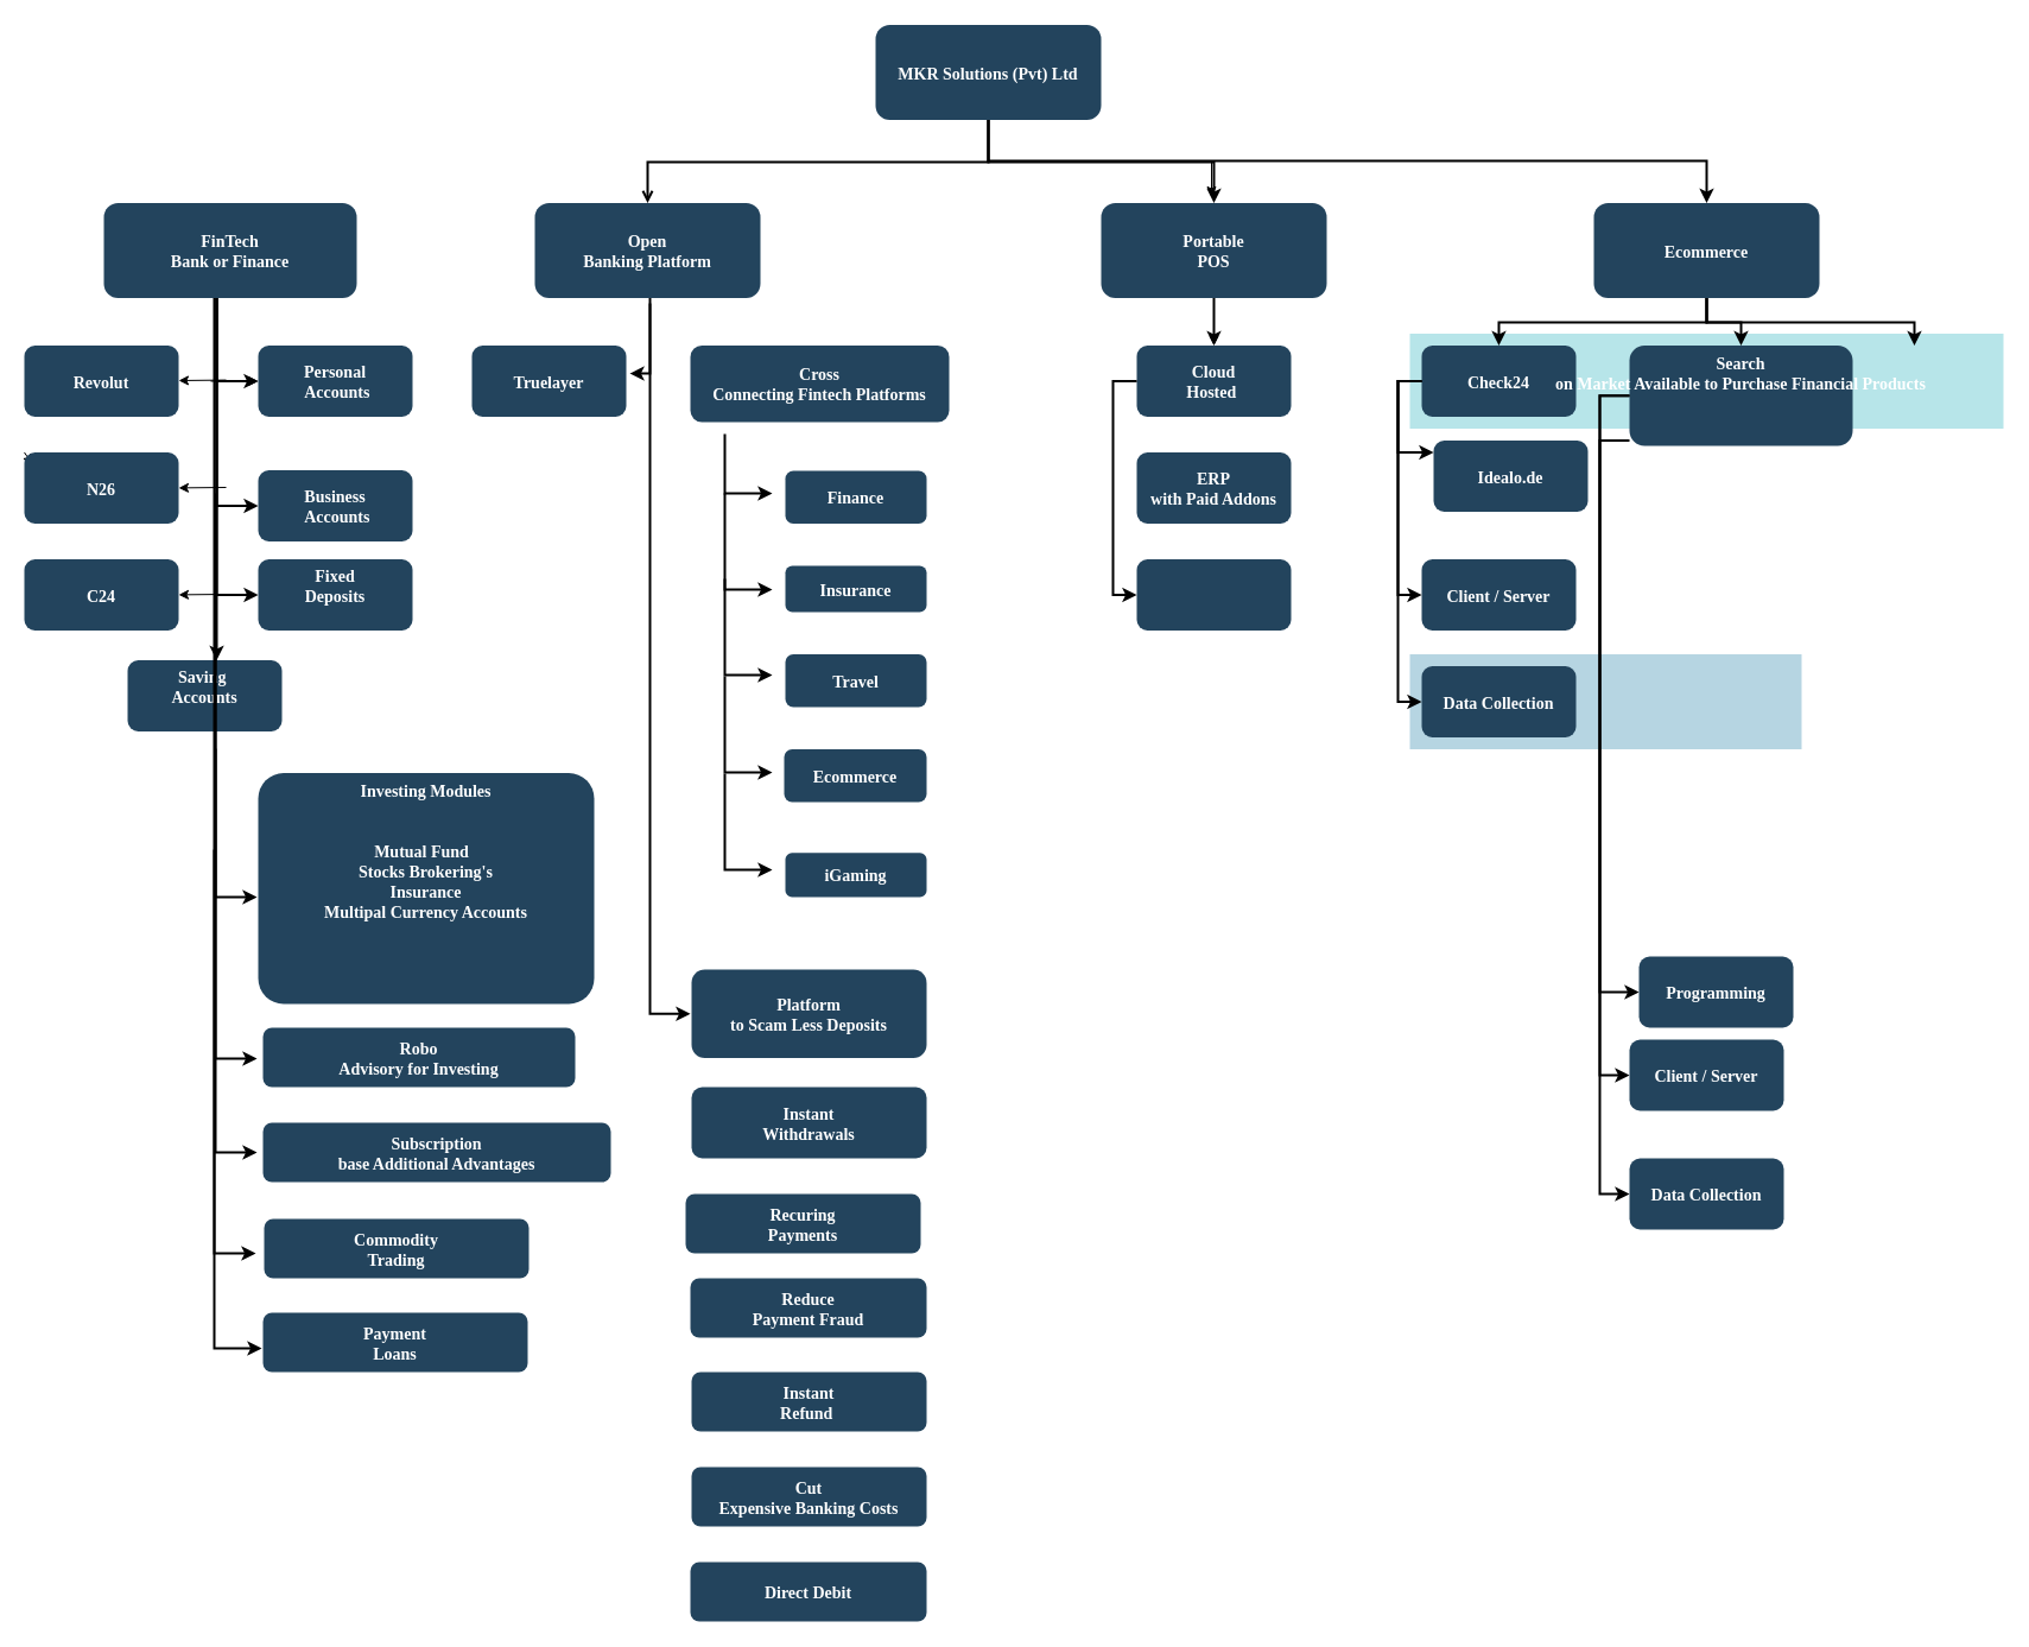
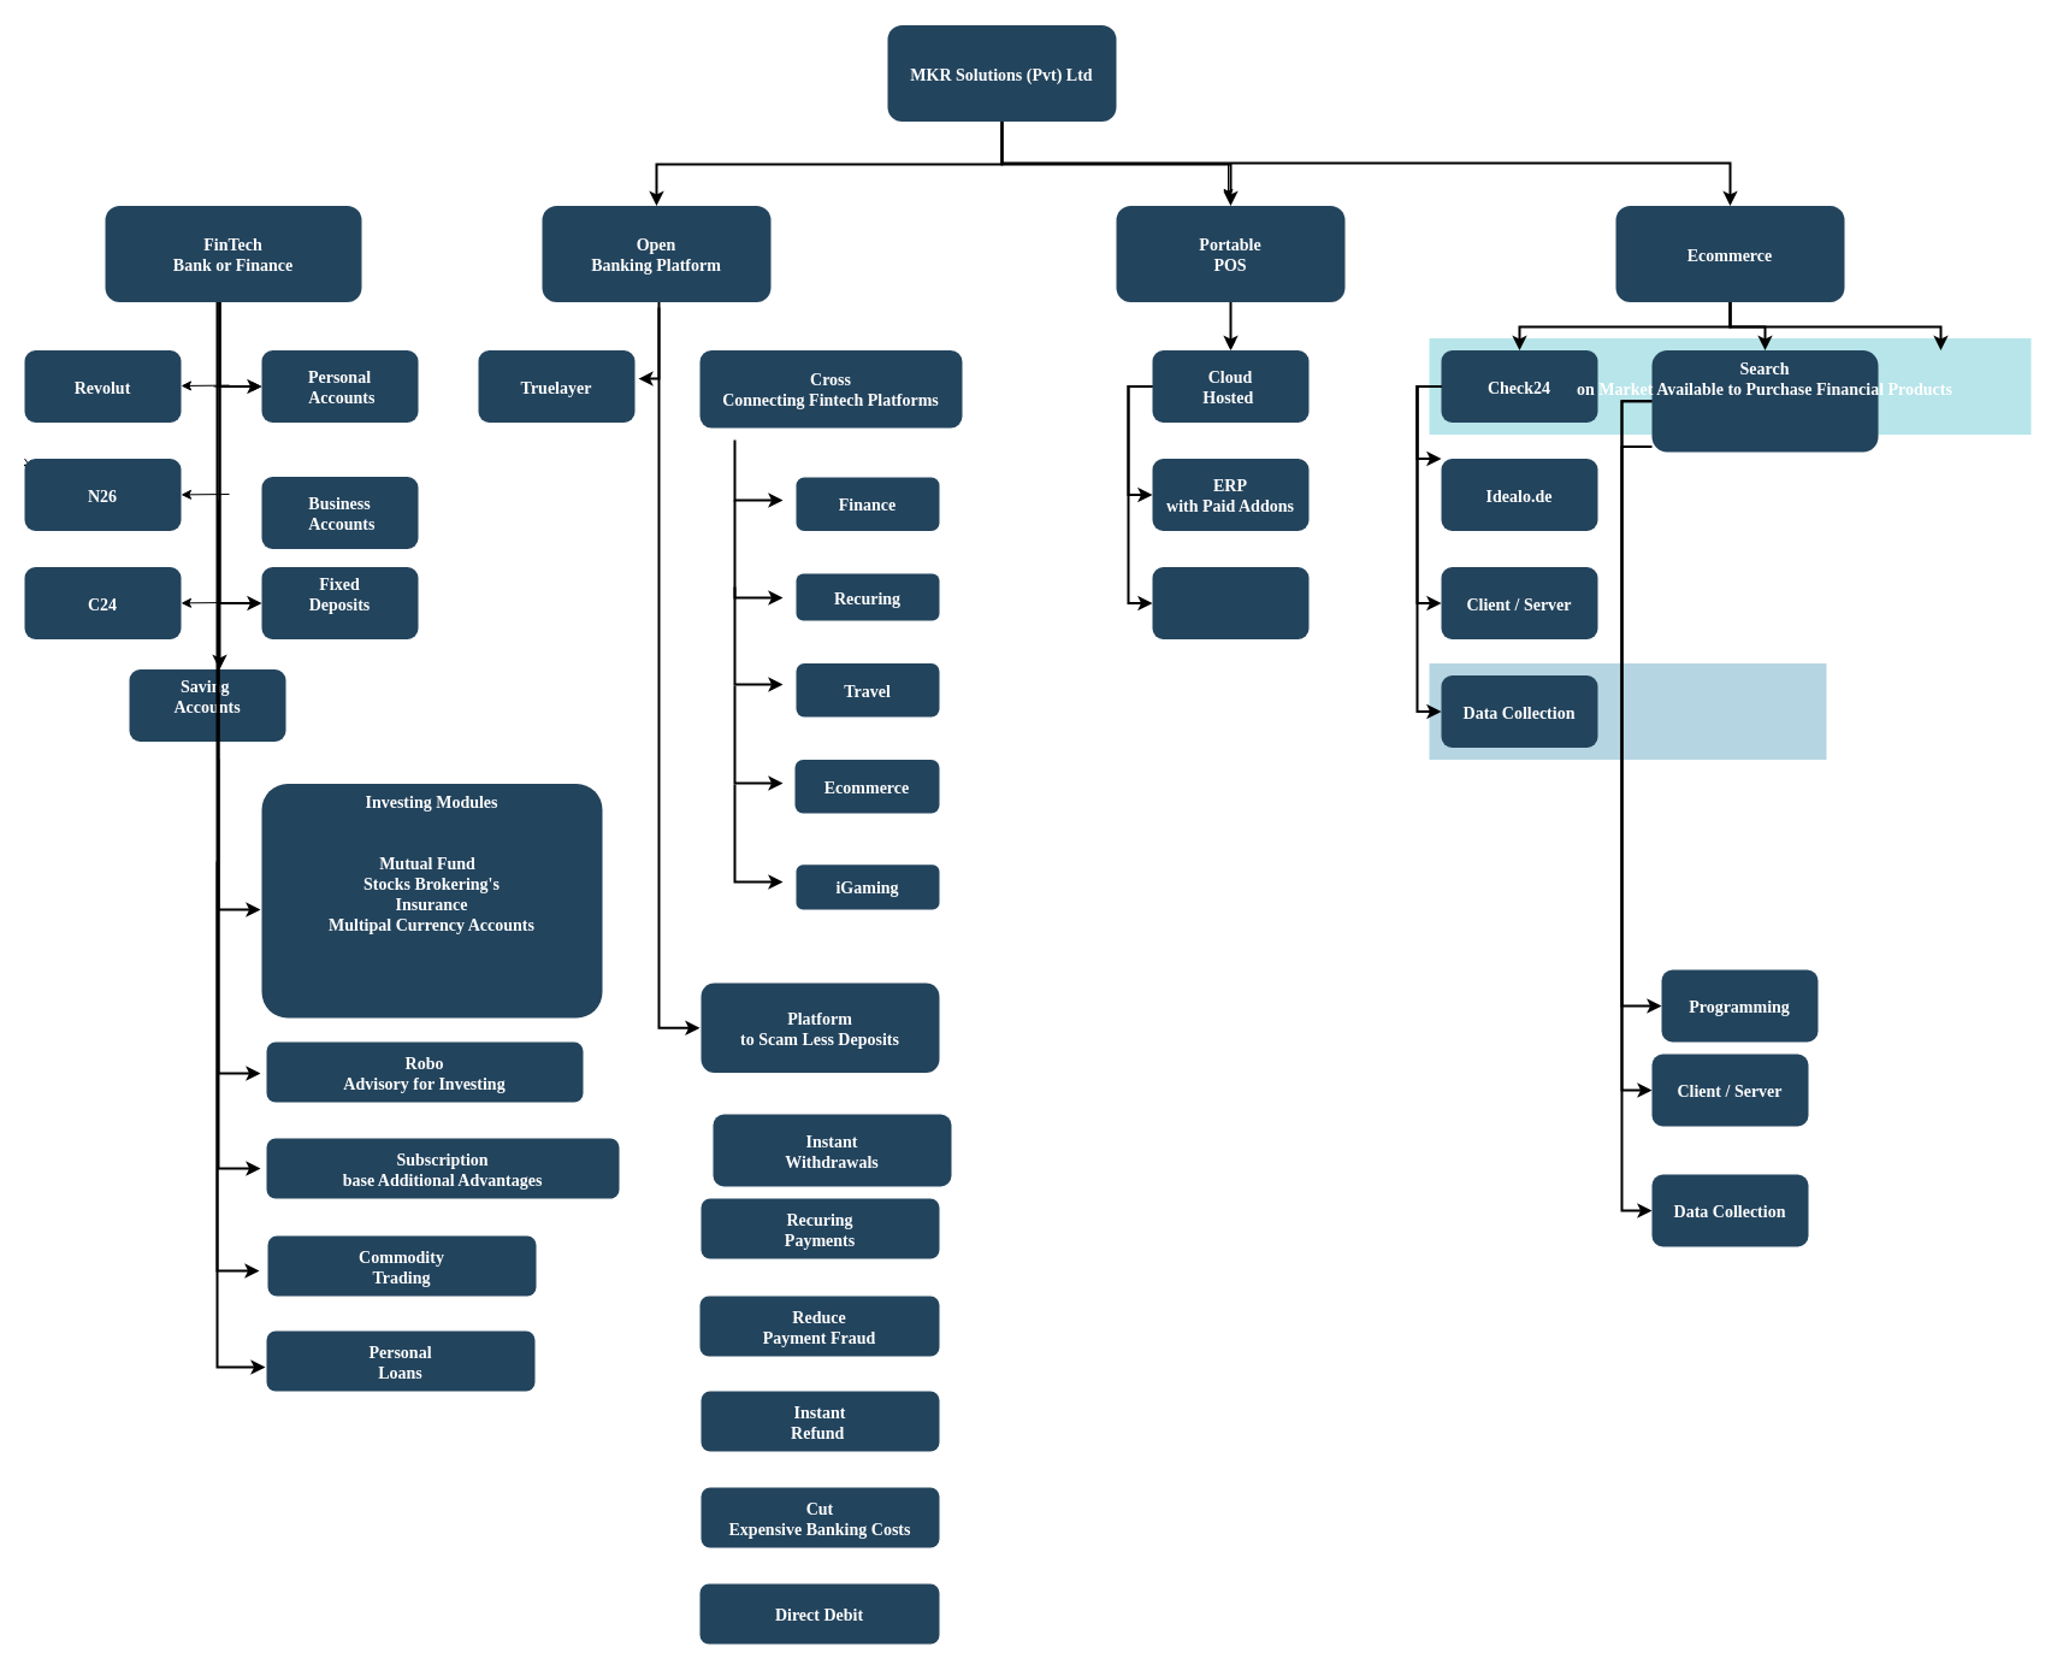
- <mxCell id="42" value="" style="edgeStyle=elbowEdgeStyle;elbow=vertical;strokeWidth=2;rounded=0;endArrow=open;" edge="1" parent="1" source="5" target="10"><mxGeometry x="347" y="225.5" width="100" height="100" as="geometry"><mxPoint x="842" y="110.5" as="sourcePoint" /><mxPoint x="1447" y="180.5" as="targetPoint" /></mxGeometry></mxCell>
+ <mxCell id="42" value="" style="edgeStyle=elbowEdgeStyle;elbow=vertical;strokeWidth=2;rounded=0" edge="1" parent="1" source="5" target="10"><mxGeometry x="347" y="225.5" width="100" height="100" as="geometry"><mxPoint x="842" y="110.5" as="sourcePoint" /><mxPoint x="1447" y="180.5" as="targetPoint" /></mxGeometry></mxCell>
- <mxCell id="35" value="Idealo.de" style="rounded=1;fillColor=#23445D;gradientColor=none;strokeColor=none;fontColor=#FFFFFF;fontStyle=1;fontFamily=Tahoma;fontSize=14" vertex="1" parent="1"><mxGeometry x="1207" y="370.5" width="130" height="60" as="geometry" /></mxCell>
+ <mxCell id="35" value="Idealo.de" style="rounded=1;fillColor=#23445D;gradientColor=none;strokeColor=none;fontColor=#FFFFFF;fontStyle=1;fontFamily=Tahoma;fontSize=14" vertex="1" parent="1"><mxGeometry x="1197" y="380.5" width="130" height="60" as="geometry" /></mxCell>
+ <mxCell id="51" value="" style="edgeStyle=elbowEdgeStyle;elbow=horizontal;strokeWidth=2;rounded=0" edge="1" parent="1" source="31" target="32"><mxGeometry x="-23" y="135.5" width="100" height="100" as="geometry"><mxPoint x="-43" y="70.5" as="sourcePoint" /><mxPoint x="57" y="-29.5" as="targetPoint" /><Array as="points"><mxPoint x="937" y="370.5" /></Array></mxGeometry></mxCell>
- <mxCell id="45" value="" style="edgeStyle=elbowEdgeStyle;elbow=horizontal;strokeWidth=2;rounded=0" edge="1" parent="1" source="11" target="16"><mxGeometry x="-23" y="135.5" width="100" height="100" as="geometry"><mxPoint x="-43" y="70.5" as="sourcePoint" /><mxPoint x="57" y="-29.5" as="targetPoint" /><Array as="points"><mxPoint x="182" y="310.5" /></Array></mxGeometry></mxCell>
- <mxCell id="24" value="Insurance" style="rounded=1;fillColor=#23445D;gradientColor=none;strokeColor=none;fontColor=#FFFFFF;fontStyle=1;fontFamily=Tahoma;fontSize=14" vertex="1" parent="1"><mxGeometry x="661" y="476" width="119" height="39" as="geometry" /></mxCell>
+ <mxCell id="24" value="Recuring" style="rounded=1;fillColor=#23445D;gradientColor=none;strokeColor=none;fontColor=#FFFFFF;fontStyle=1;fontFamily=Tahoma;fontSize=14" vertex="1" parent="1"><mxGeometry x="661" y="476" width="119" height="39" as="geometry" /></mxCell>
- <mxCell id="29" value="Instant&#10;Withdrawals" style="rounded=1;fillColor=#23445D;gradientColor=none;strokeColor=none;fontColor=#FFFFFF;fontStyle=1;fontFamily=Tahoma;fontSize=14" vertex="1" parent="1"><mxGeometry x="582" y="915" width="198" height="60" as="geometry" /></mxCell>
+ <mxCell id="29" value="Instant&#10;Withdrawals" style="rounded=1;fillColor=#23445D;gradientColor=none;strokeColor=none;fontColor=#FFFFFF;fontStyle=1;fontFamily=Tahoma;fontSize=14" vertex="1" parent="1"><mxGeometry x="592" y="925" width="198" height="60" as="geometry" /></mxCell>
- <mxCell id="30" value="Recuring&#10;Payments" style="rounded=1;fillColor=#23445D;gradientColor=none;strokeColor=none;fontColor=#FFFFFF;fontStyle=1;fontFamily=Tahoma;fontSize=14" vertex="1" parent="1"><mxGeometry x="577" y="1005" width="198" height="50" as="geometry" /></mxCell>
+ <mxCell id="30" value="Recuring&#10;Payments" style="rounded=1;fillColor=#23445D;gradientColor=none;strokeColor=none;fontColor=#FFFFFF;fontStyle=1;fontFamily=Tahoma;fontSize=14" vertex="1" parent="1"><mxGeometry x="582" y="995" width="198" height="50" as="geometry" /></mxCell>
- <mxCell id="70" value="Payment&#10;Loans" style="rounded=1;fillColor=#23445D;gradientColor=none;strokeColor=none;fontColor=#FFFFFF;fontStyle=1;fontFamily=Tahoma;fontSize=14" vertex="1" parent="1"><mxGeometry x="221" y="1105" width="223" height="50" as="geometry" /></mxCell>
+ <mxCell id="70" value="Personal&#10;Loans" style="rounded=1;fillColor=#23445D;gradientColor=none;strokeColor=none;fontColor=#FFFFFF;fontStyle=1;fontFamily=Tahoma;fontSize=14" vertex="1" parent="1"><mxGeometry x="221" y="1105" width="223" height="50" as="geometry" /></mxCell>
